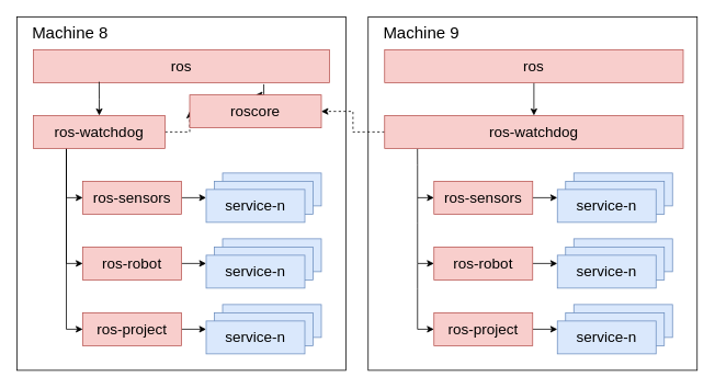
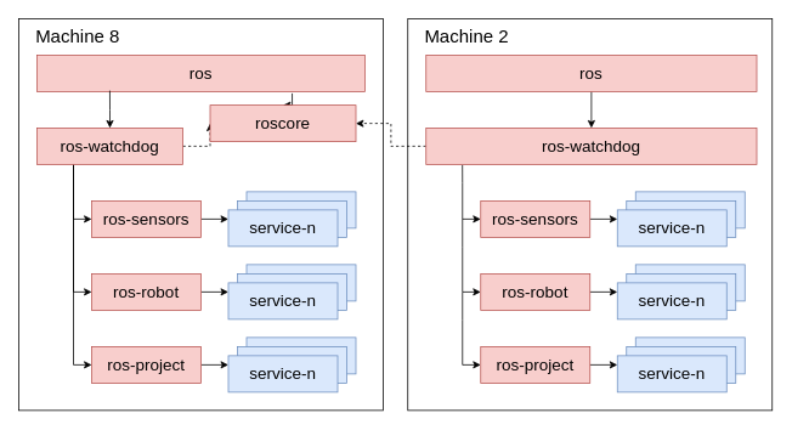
- <mxCell id="3" value="&amp;nbsp; &amp;nbsp;Machine 9" style="rounded=0;whiteSpace=wrap;html=1;fillColor=none;align=left;horizontal=1;verticalAlign=top;fontSize=20;" vertex="1" parent="1"><mxGeometry x="447" y="20" width="400" height="430" as="geometry" /></mxCell>
+ <mxCell id="3" value="&amp;nbsp; &amp;nbsp;Machine 2" style="rounded=0;whiteSpace=wrap;html=1;fillColor=none;align=left;horizontal=1;verticalAlign=top;fontSize=20;" vertex="1" parent="1"><mxGeometry x="447" y="20" width="400" height="430" as="geometry" /></mxCell>
